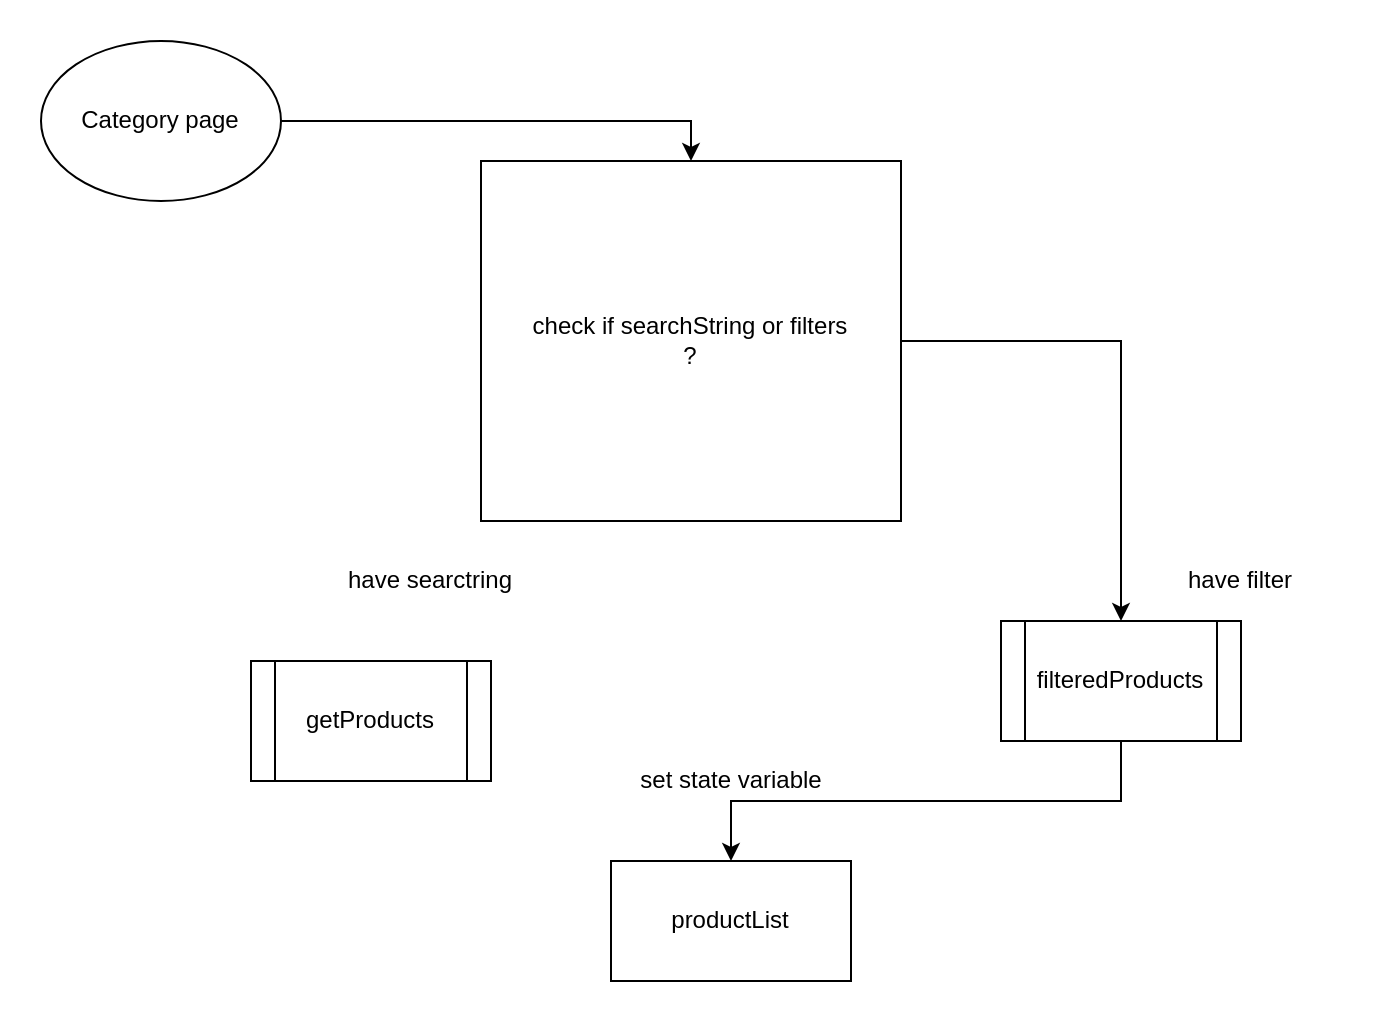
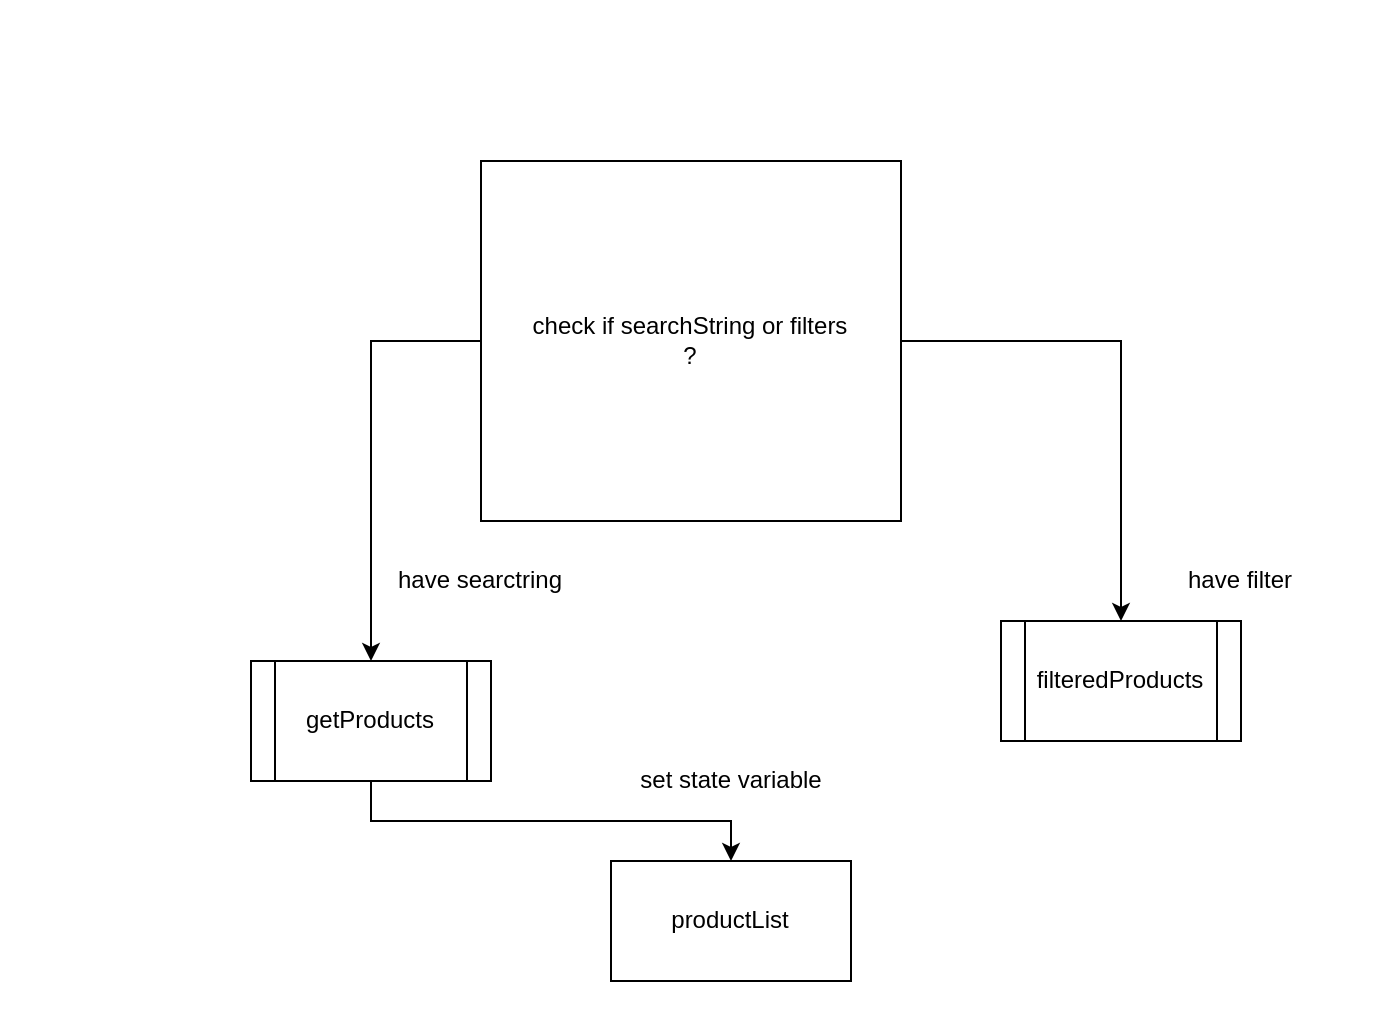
- <mxCell id="3" value="Category page" style="ellipse;whiteSpace=wrap;html=1;" vertex="1" parent="1"><mxGeometry x="20" y="20" width="120" height="80" as="geometry" /></mxCell>
- <mxCell id="2" style="edgeStyle=orthogonalEdgeStyle;rounded=0;orthogonalLoop=1;jettySize=auto;html=1;exitX=1;exitY=0.5;exitDx=0;exitDy=0;entryX=0.5;entryY=0;entryDx=0;entryDy=0;" edge="1" parent="1" source="3" target="6"><mxGeometry relative="1" as="geometry" /></mxCell>
+ <mxCell id="4" style="edgeStyle=orthogonalEdgeStyle;rounded=0;orthogonalLoop=1;jettySize=auto;html=1;exitX=0;exitY=0.5;exitDx=0;exitDy=0;" edge="1" parent="1" source="6" target="8"><mxGeometry relative="1" as="geometry" /></mxCell>
- <mxCell id="11" value="have searctring" style="text;html=1;strokeColor=none;fillColor=none;align=center;verticalAlign=middle;whiteSpace=wrap;rounded=0;" vertex="1" parent="1"><mxGeometry x="170" y="280" width="90" height="20" as="geometry" /></mxCell>
+ <mxCell id="11" value="have searctring" style="text;html=1;strokeColor=none;fillColor=none;align=center;verticalAlign=middle;whiteSpace=wrap;rounded=0;" vertex="1" parent="1"><mxGeometry x="195" y="280" width="90" height="20" as="geometry" /></mxCell>
- <mxCell id="9" style="edgeStyle=orthogonalEdgeStyle;rounded=0;orthogonalLoop=1;jettySize=auto;html=1;exitX=0.5;exitY=1;exitDx=0;exitDy=0;entryX=0.5;entryY=0;entryDx=0;entryDy=0;" edge="1" parent="1" source="10" target="13"><mxGeometry relative="1" as="geometry" /></mxCell>
+ <mxCell id="7" style="edgeStyle=orthogonalEdgeStyle;rounded=0;orthogonalLoop=1;jettySize=auto;html=1;exitX=0.5;exitY=1;exitDx=0;exitDy=0;entryX=0.5;entryY=0;entryDx=0;entryDy=0;" edge="1" parent="1" source="8" target="13"><mxGeometry relative="1" as="geometry" /></mxCell>
